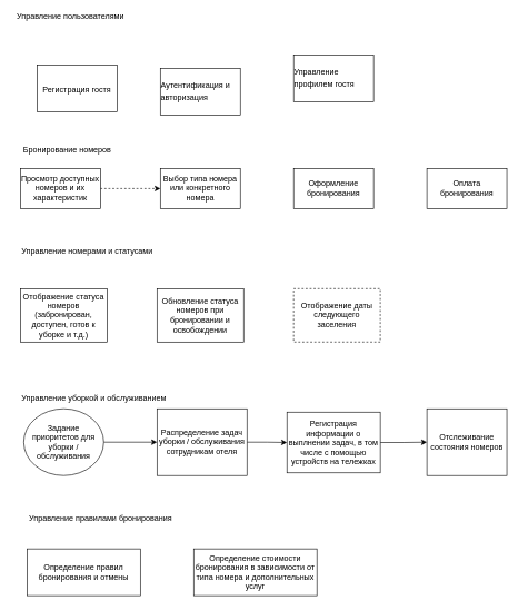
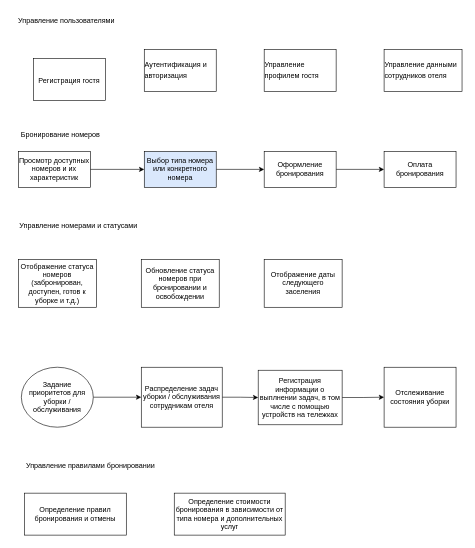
- <mxCell id="2" value="Управление пользователями" style="text;html=1;align=center;verticalAlign=middle;resizable=0;points=[];autosize=1;strokeColor=none;fillColor=none;" vertex="1" parent="1"><mxGeometry x="15" y="10" width="180" height="30" as="geometry" /></mxCell>
+ <mxCell id="2" value="Управление пользователями" style="text;html=1;align=center;verticalAlign=middle;resizable=0;points=[];autosize=1;strokeColor=none;fillColor=none;" vertex="1" parent="1"><mxGeometry x="20" y="20" width="180" height="30" as="geometry" /></mxCell>
+ <mxCell id="6" value="&lt;div style=&quot;text-align: left;&quot;&gt;Управление данными сотрудников отеля&lt;font face=&quot;Söhne, ui-sans-serif, system-ui, -apple-system, Segoe UI, Roboto, Ubuntu, Cantarell, Noto Sans, sans-serif, Helvetica Neue, Arial, Apple Color Emoji, Segoe UI Emoji, Segoe UI Symbol, Noto Color Emoji&quot; color=&quot;#374151&quot;&gt;&lt;span style=&quot;font-size: 16px;&quot;&gt;&lt;br&gt;&lt;/span&gt;&lt;/font&gt;&lt;/div&gt;" style="whiteSpace=wrap;html=1;" vertex="1" parent="1"><mxGeometry x="640" y="82" width="130" height="70" as="geometry" /></mxCell>
- <mxCell id="4" value="&lt;div style=&quot;text-align: left;&quot;&gt;Аутентификация и авторизация&lt;font face=&quot;Söhne, ui-sans-serif, system-ui, -apple-system, Segoe UI, Roboto, Ubuntu, Cantarell, Noto Sans, sans-serif, Helvetica Neue, Arial, Apple Color Emoji, Segoe UI Emoji, Segoe UI Symbol, Noto Color Emoji&quot; color=&quot;#374151&quot;&gt;&lt;span style=&quot;font-size: 16px;&quot;&gt;&lt;br&gt;&lt;/span&gt;&lt;/font&gt;&lt;/div&gt;" style="whiteSpace=wrap;html=1;" vertex="1" parent="1"><mxGeometry x="240" y="102" width="120" height="70" as="geometry" /></mxCell>
+ <mxCell id="4" value="&lt;div style=&quot;text-align: left;&quot;&gt;Аутентификация и авторизация&lt;font face=&quot;Söhne, ui-sans-serif, system-ui, -apple-system, Segoe UI, Roboto, Ubuntu, Cantarell, Noto Sans, sans-serif, Helvetica Neue, Arial, Apple Color Emoji, Segoe UI Emoji, Segoe UI Symbol, Noto Color Emoji&quot; color=&quot;#374151&quot;&gt;&lt;span style=&quot;font-size: 16px;&quot;&gt;&lt;br&gt;&lt;/span&gt;&lt;/font&gt;&lt;/div&gt;" style="whiteSpace=wrap;html=1;" vertex="1" parent="1"><mxGeometry x="240" y="82" width="120" height="70" as="geometry" /></mxCell>
- <mxCell id="8" style="edgeStyle=orthogonalEdgeStyle;rounded=0;orthogonalLoop=1;jettySize=auto;html=1;entryX=0;entryY=0.5;entryDx=0;entryDy=0;dashed=1;" edge="1" parent="1" source="9" target="11"><mxGeometry relative="1" as="geometry" /></mxCell>
+ <mxCell id="8" style="edgeStyle=orthogonalEdgeStyle;rounded=0;orthogonalLoop=1;jettySize=auto;html=1;entryX=0;entryY=0.5;entryDx=0;entryDy=0;" edge="1" parent="1" source="9" target="11"><mxGeometry relative="1" as="geometry" /></mxCell>
- <mxCell id="11" value="Выбор типа номера или конкретного номера" style="whiteSpace=wrap;html=1;" vertex="1" parent="1"><mxGeometry x="240" y="252" width="120" height="60" as="geometry" /></mxCell>
+ <mxCell id="11" value="Выбор типа номера или конкретного номера" style="whiteSpace=wrap;html=1;fillColor=#dae8fc;" vertex="1" parent="1"><mxGeometry x="240" y="252" width="120" height="60" as="geometry" /></mxCell>
+ <mxCell id="10" style="edgeStyle=orthogonalEdgeStyle;rounded=0;orthogonalLoop=1;jettySize=auto;html=1;exitX=1;exitY=0.5;exitDx=0;exitDy=0;entryX=0;entryY=0.5;entryDx=0;entryDy=0;" edge="1" parent="1" source="11" target="13"><mxGeometry relative="1" as="geometry" /></mxCell>
+ <mxCell id="12" value="" style="edgeStyle=orthogonalEdgeStyle;rounded=0;orthogonalLoop=1;jettySize=auto;html=1;" edge="1" parent="1" source="13" target="14"><mxGeometry relative="1" as="geometry" /></mxCell>
- <mxCell id="18" value="Отображение даты следующего заселения" style="rounded=0;whiteSpace=wrap;html=1;dashed=1;" vertex="1" parent="1"><mxGeometry x="440" y="432" width="130" height="80" as="geometry" /></mxCell>
+ <mxCell id="18" value="Отображение даты следующего заселения" style="rounded=0;whiteSpace=wrap;html=1;" vertex="1" parent="1"><mxGeometry x="440" y="432" width="130" height="80" as="geometry" /></mxCell>
- <mxCell id="19" value="Управление уборкой и обслуживанием" style="text;html=1;align=center;verticalAlign=middle;resizable=0;points=[];autosize=1;strokeColor=none;fillColor=none;" vertex="1" parent="1"><mxGeometry x="20" y="582" width="240" height="30" as="geometry" /></mxCell>
- <mxCell id="26" value="Отслеживание состояния номеров" style="whiteSpace=wrap;html=1;" vertex="1" parent="1"><mxGeometry x="640" y="612" width="120" height="100" as="geometry" /></mxCell>
+ <mxCell id="26" value="Отслеживание состояния уборки" style="whiteSpace=wrap;html=1;" vertex="1" parent="1"><mxGeometry x="640" y="612" width="120" height="100" as="geometry" /></mxCell>
- <mxCell id="27" value="Управление правилами бронирования" style="text;html=1;align=center;verticalAlign=middle;resizable=0;points=[];autosize=1;strokeColor=none;fillColor=none;" vertex="1" parent="1"><mxGeometry x="30" y="762" width="240" height="30" as="geometry" /></mxCell>
+ <mxCell id="27" value="Управление правилами бронировании" style="text;html=1;align=center;verticalAlign=middle;resizable=0;points=[];autosize=1;strokeColor=none;fillColor=none;" vertex="1" parent="1"><mxGeometry x="30" y="762" width="240" height="30" as="geometry" /></mxCell>
